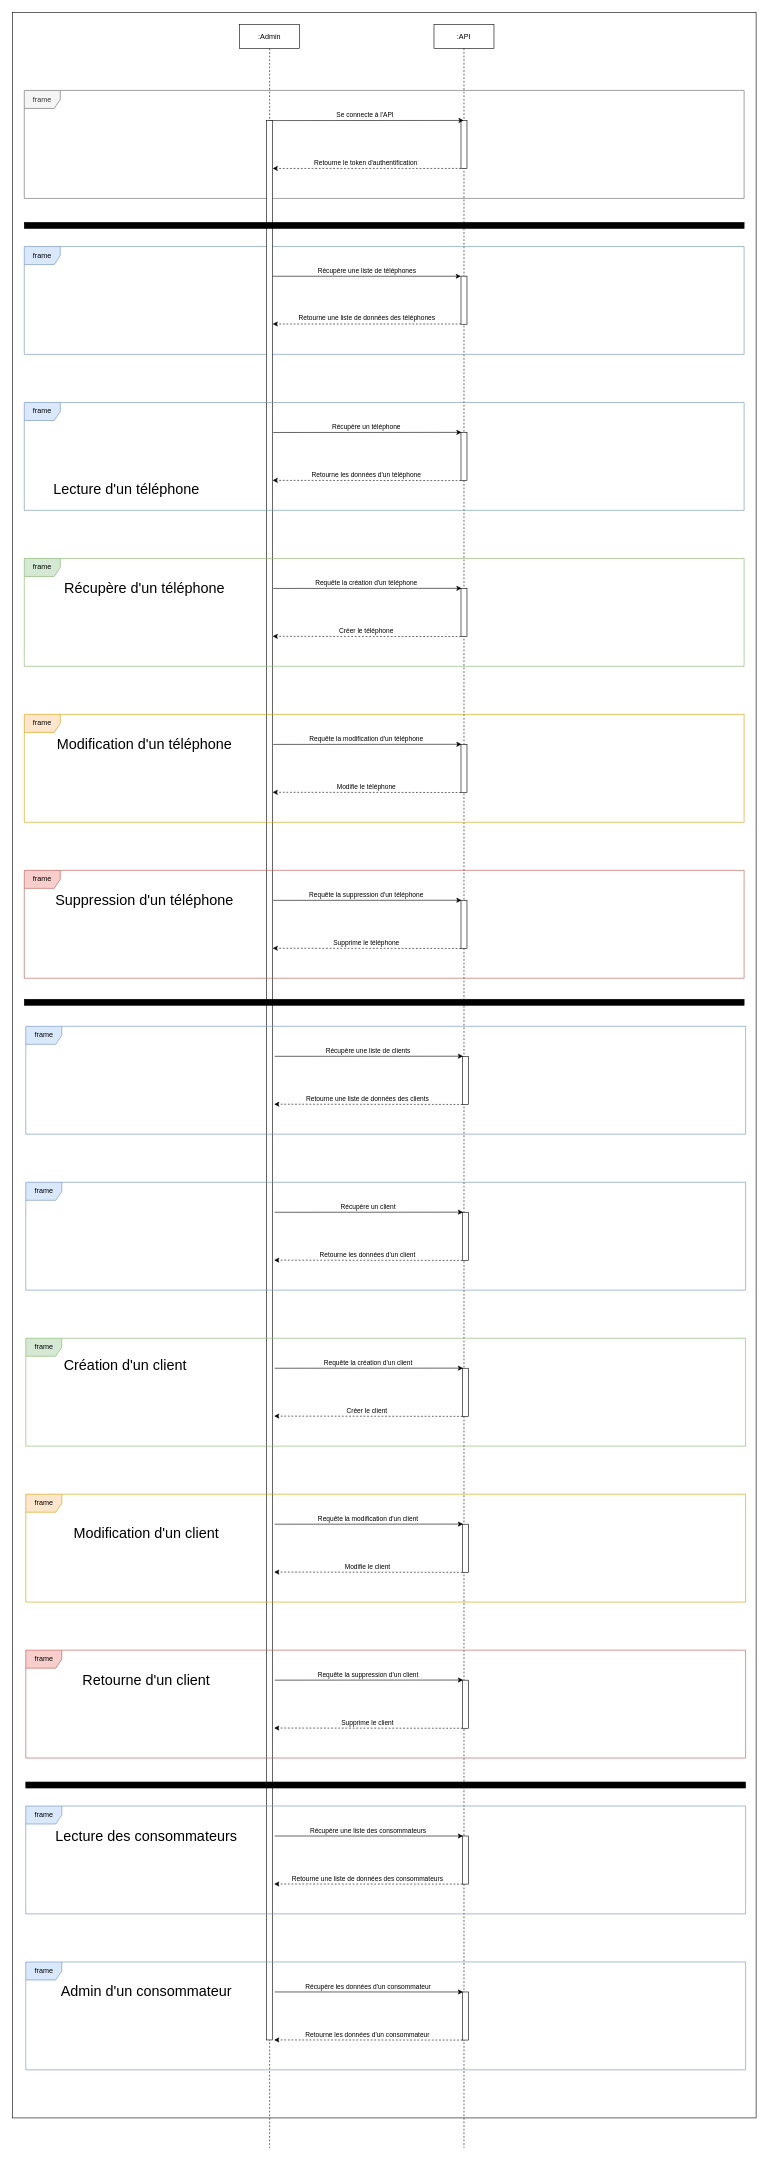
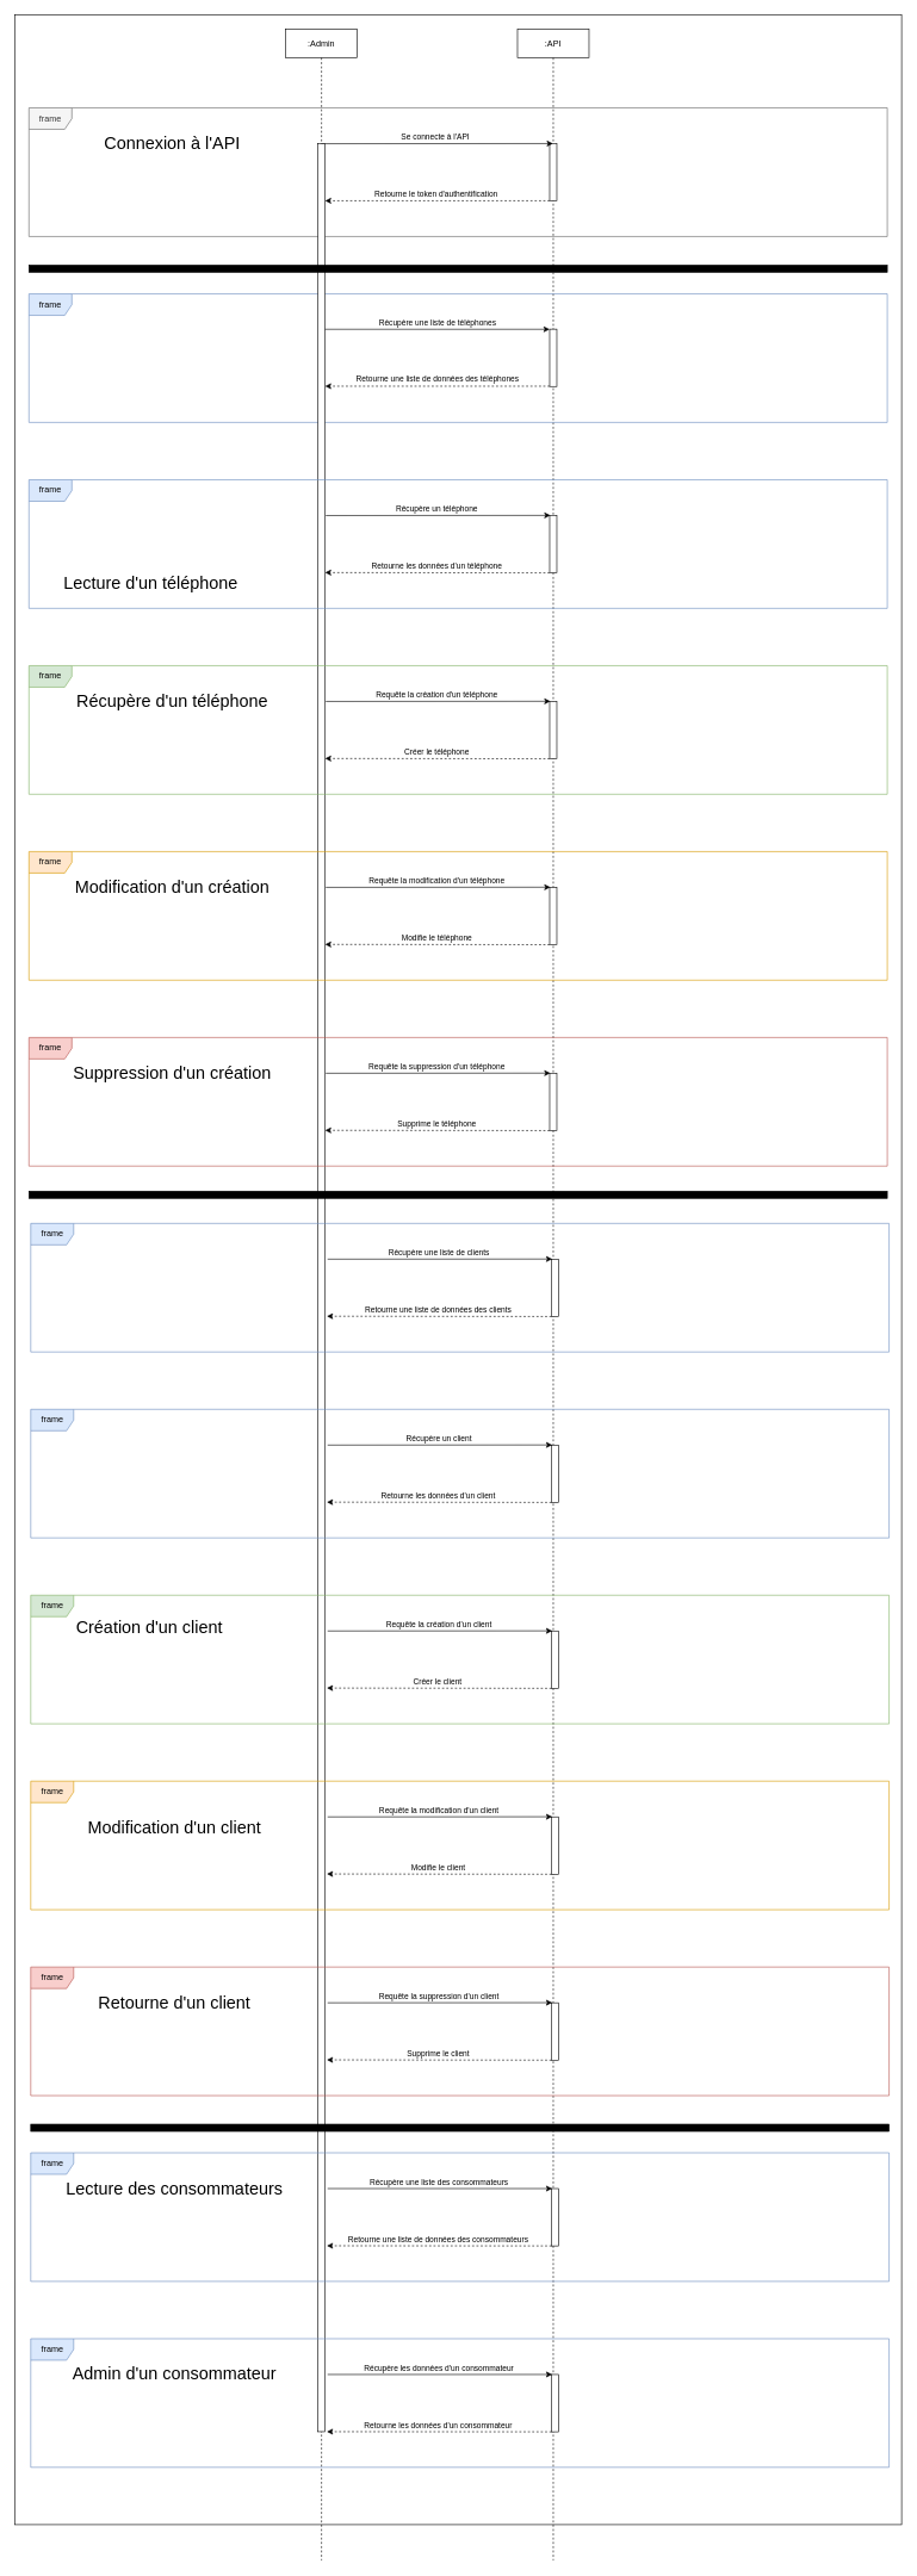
+ <mxCell id="10" value="&lt;div&gt;&lt;font style=&quot;font-size: 24px;&quot;&gt;Connexion à l'API&lt;br&gt;&lt;/font&gt;&lt;/div&gt;" style="text;html=1;align=center;verticalAlign=middle;resizable=0;points=[];autosize=1;strokeColor=none;fillColor=none;" parent="1" vertex="1"><mxGeometry x="135" y="180" width="210" height="40" as="geometry" /></mxCell>
- <mxCell id="51" value="Modification d'un téléphone" style="text;html=1;align=center;verticalAlign=middle;resizable=0;points=[];autosize=1;strokeColor=none;fillColor=none;fontSize=24;" vertex="1" parent="1"><mxGeometry x="80" y="1220.2" width="320" height="40" as="geometry" /></mxCell>
+ <mxCell id="51" value="Modification d'un création" style="text;html=1;align=center;verticalAlign=middle;resizable=0;points=[];autosize=1;strokeColor=none;fillColor=none;fontSize=24;" vertex="1" parent="1"><mxGeometry x="80" y="1220.2" width="320" height="40" as="geometry" /></mxCell>
- <mxCell id="58" value="Suppression d'un téléphone" style="text;html=1;align=center;verticalAlign=middle;resizable=0;points=[];autosize=1;strokeColor=none;fillColor=none;fontSize=24;" vertex="1" parent="1"><mxGeometry x="80" y="1480.2" width="320" height="40" as="geometry" /></mxCell>
+ <mxCell id="58" value="Suppression d'un création" style="text;html=1;align=center;verticalAlign=middle;resizable=0;points=[];autosize=1;strokeColor=none;fillColor=none;fontSize=24;" vertex="1" parent="1"><mxGeometry x="80" y="1480.2" width="320" height="40" as="geometry" /></mxCell>
